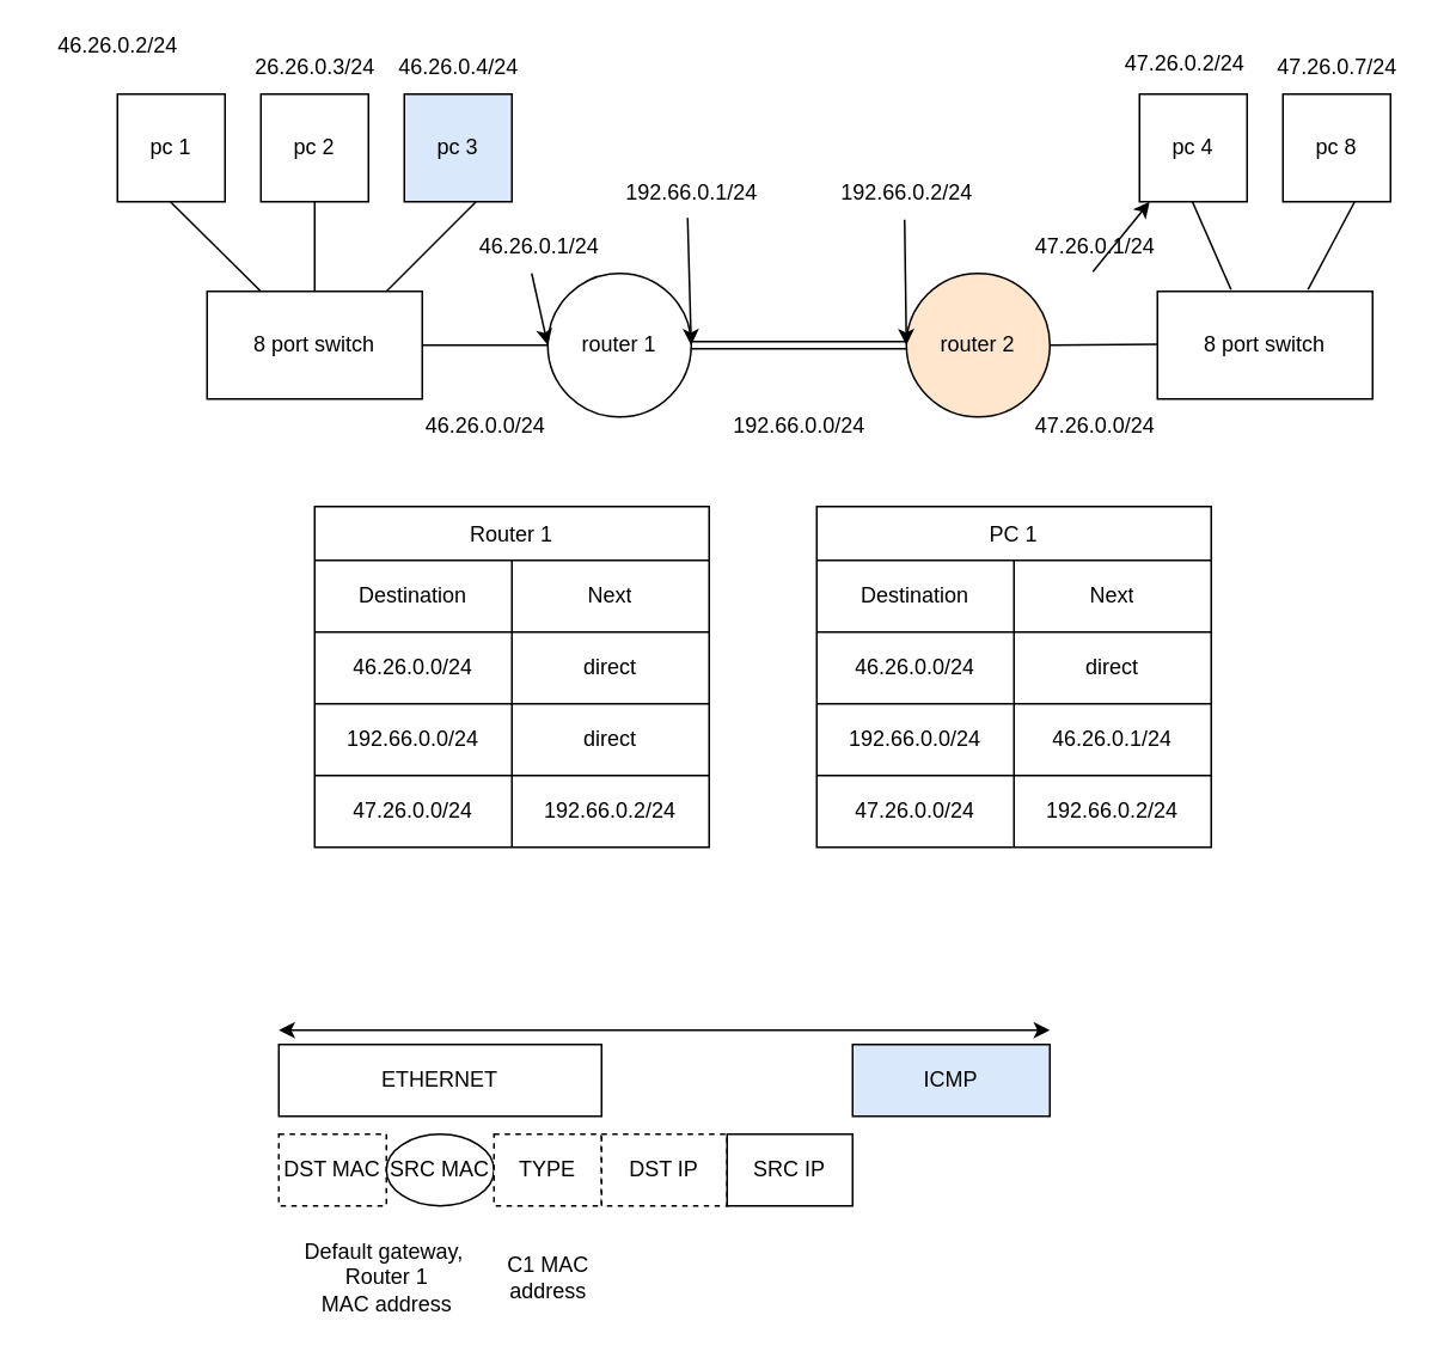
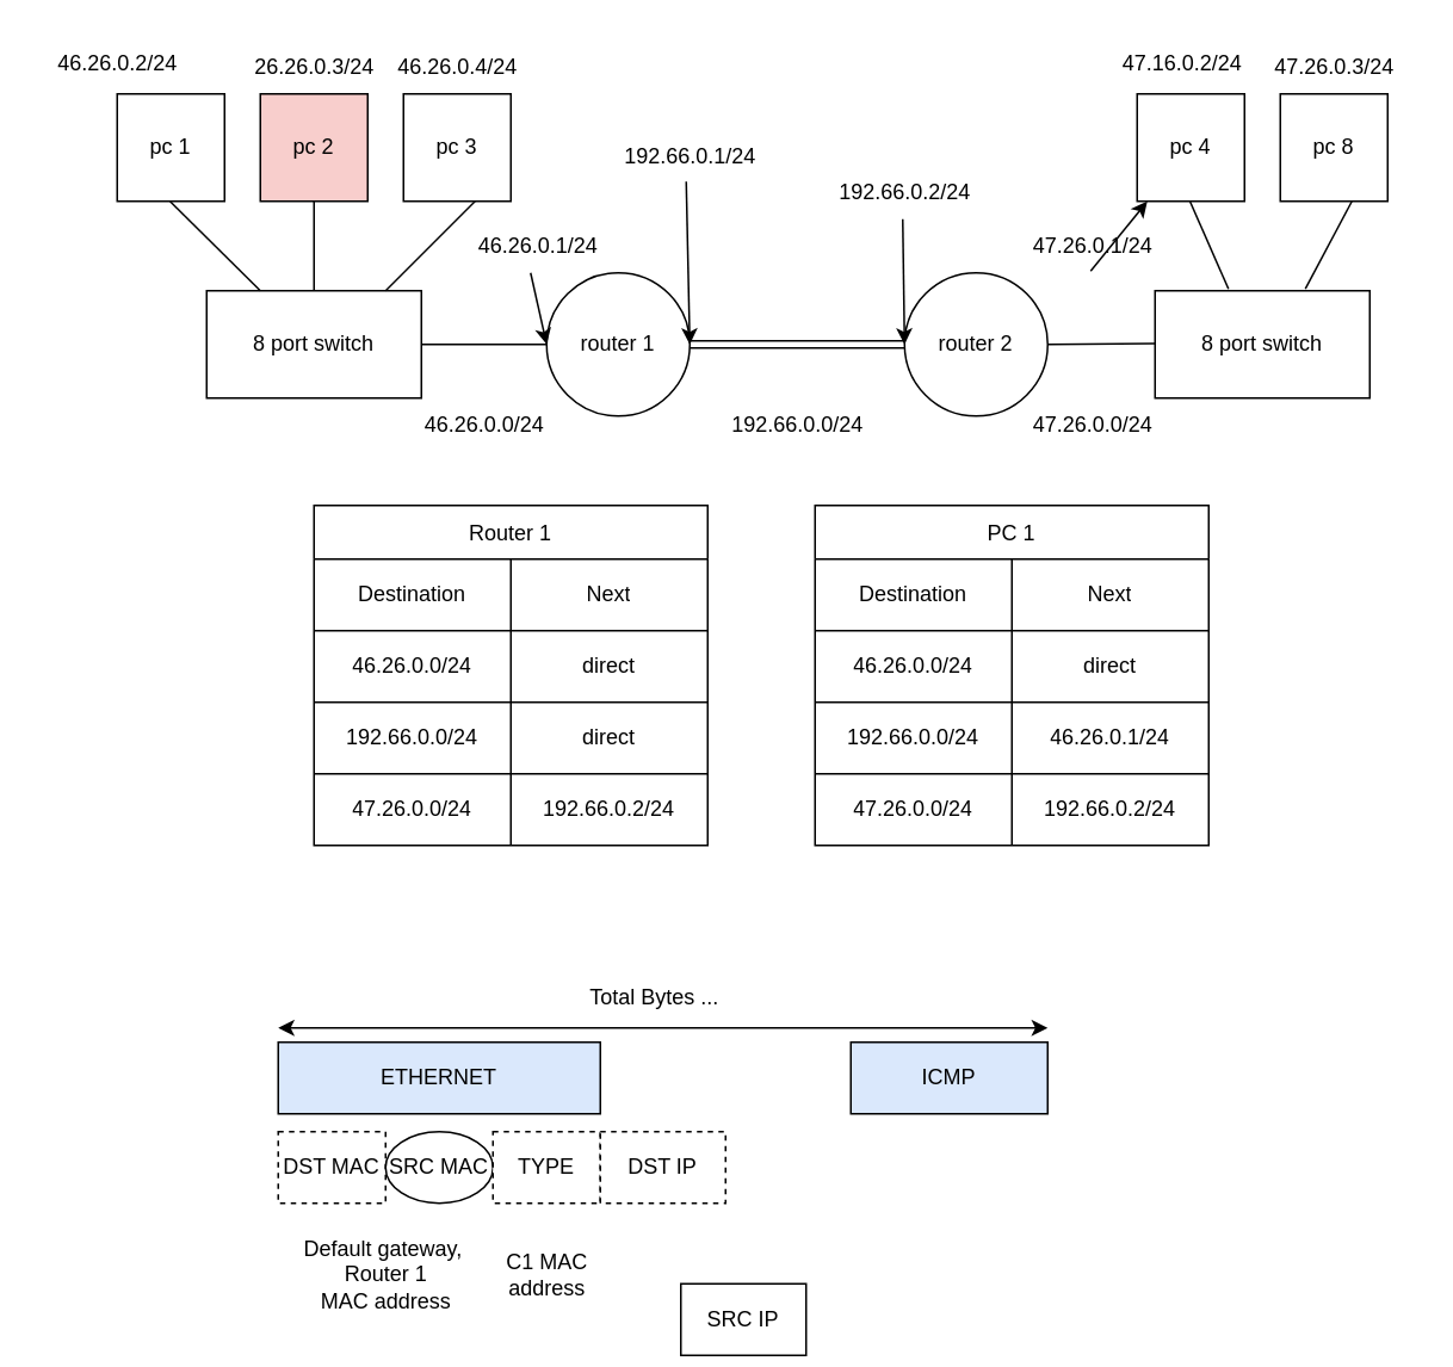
- <mxCell id="19" value="46.26.0.2/24" style="text;html=1;align=center;verticalAlign=middle;resizable=0;points=[];autosize=1;strokeColor=none;fillColor=none;" vertex="1" parent="1"><mxGeometry x="20" y="10" width="90" height="30" as="geometry" /></mxCell>
+ <mxCell id="19" value="46.26.0.2/24" style="text;html=1;align=center;verticalAlign=middle;resizable=0;points=[];autosize=1;strokeColor=none;fillColor=none;" vertex="1" parent="1"><mxGeometry x="20" y="20" width="90" height="30" as="geometry" /></mxCell>
- <mxCell id="23" value="47.26.0.2/24" style="text;html=1;align=center;verticalAlign=middle;resizable=0;points=[];autosize=1;strokeColor=none;fillColor=none;" vertex="1" parent="1"><mxGeometry x="615" y="20" width="90" height="30" as="geometry" /></mxCell>
+ <mxCell id="23" value="47.16.0.2/24" style="text;html=1;align=center;verticalAlign=middle;resizable=0;points=[];autosize=1;strokeColor=none;fillColor=none;" vertex="1" parent="1"><mxGeometry x="615" y="20" width="90" height="30" as="geometry" /></mxCell>
- <mxCell id="24" value="47.26.0.7/24" style="text;html=1;align=center;verticalAlign=middle;resizable=0;points=[];autosize=1;strokeColor=none;fillColor=none;" vertex="1" parent="1"><mxGeometry x="700" y="22" width="90" height="30" as="geometry" /></mxCell>
+ <mxCell id="24" value="47.26.0.3/24" style="text;html=1;align=center;verticalAlign=middle;resizable=0;points=[];autosize=1;strokeColor=none;fillColor=none;" vertex="1" parent="1"><mxGeometry x="700" y="22" width="90" height="30" as="geometry" /></mxCell>
- <mxCell id="3" value="pc 2" style="whiteSpace=wrap;html=1;aspect=fixed;" vertex="1" parent="1"><mxGeometry x="145" y="52" width="60" height="60" as="geometry" /></mxCell>
+ <mxCell id="3" value="pc 2" style="whiteSpace=wrap;html=1;aspect=fixed;fillColor=#f8cecc;" vertex="1" parent="1"><mxGeometry x="145" y="52" width="60" height="60" as="geometry" /></mxCell>
- <mxCell id="4" value="pc 3" style="whiteSpace=wrap;html=1;aspect=fixed;fillColor=#dae8fc;" vertex="1" parent="1"><mxGeometry x="225" y="52" width="60" height="60" as="geometry" /></mxCell>
+ <mxCell id="4" value="pc 3" style="whiteSpace=wrap;html=1;aspect=fixed;" vertex="1" parent="1"><mxGeometry x="225" y="52" width="60" height="60" as="geometry" /></mxCell>
- <mxCell id="26" value="192.66.0.1/24" style="text;html=1;align=center;verticalAlign=middle;resizable=0;points=[];autosize=1;strokeColor=none;fillColor=none;" vertex="1" parent="1"><mxGeometry x="335" y="92" width="100" height="30" as="geometry" /></mxCell>
+ <mxCell id="26" value="192.66.0.1/24" style="text;html=1;align=center;verticalAlign=middle;resizable=0;points=[];autosize=1;strokeColor=none;fillColor=none;" vertex="1" parent="1"><mxGeometry x="335" y="72" width="100" height="30" as="geometry" /></mxCell>
- <mxCell id="10" value="router 2" style="ellipse;whiteSpace=wrap;html=1;aspect=fixed;fillColor=#ffe6cc;" vertex="1" parent="1"><mxGeometry x="505" y="152" width="80" height="80" as="geometry" /></mxCell>
+ <mxCell id="10" value="router 2" style="ellipse;whiteSpace=wrap;html=1;aspect=fixed;" vertex="1" parent="1"><mxGeometry x="505" y="152" width="80" height="80" as="geometry" /></mxCell>
+ <mxCell id="71" value="Total Bytes ..." style="text;html=1;align=center;verticalAlign=middle;resizable=0;points=[];autosize=1;strokeColor=none;fillColor=none;" vertex="1" parent="1"><mxGeometry x="315" y="542" width="100" height="30" as="geometry" /></mxCell>
- <mxCell id="61" value="ETHERNET" style="rounded=0;whiteSpace=wrap;html=1;" vertex="1" parent="1"><mxGeometry x="155" y="582" width="180" height="40" as="geometry" /></mxCell>
+ <mxCell id="61" value="ETHERNET" style="rounded=0;whiteSpace=wrap;html=1;fillColor=#dae8fc;" vertex="1" parent="1"><mxGeometry x="155" y="582" width="180" height="40" as="geometry" /></mxCell>
- <mxCell id="67" value="SRC IP" style="rounded=0;whiteSpace=wrap;html=1;" vertex="1" parent="1"><mxGeometry x="405" y="632" width="70" height="40" as="geometry" /></mxCell>
+ <mxCell id="67" value="SRC IP" style="rounded=0;whiteSpace=wrap;html=1;" vertex="1" parent="1"><mxGeometry x="380" y="717" width="70" height="40" as="geometry" /></mxCell>
